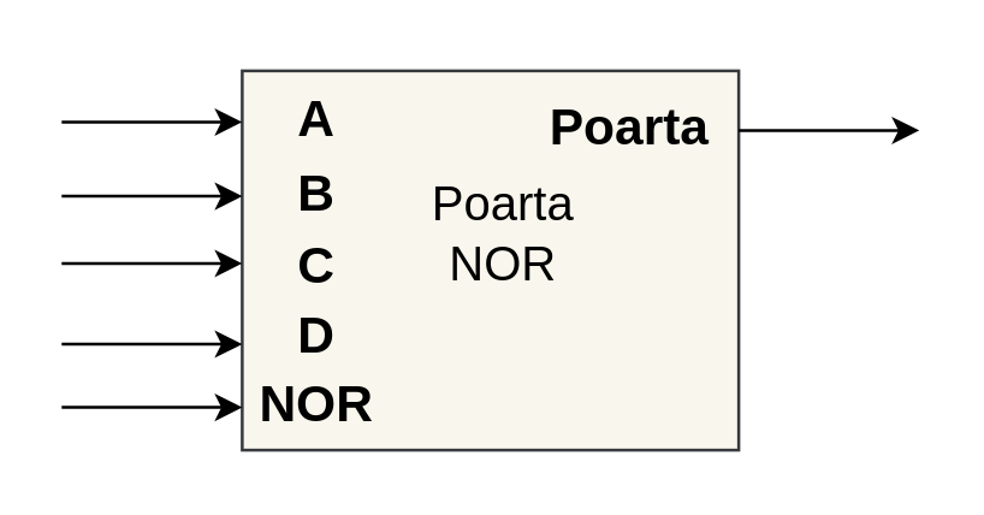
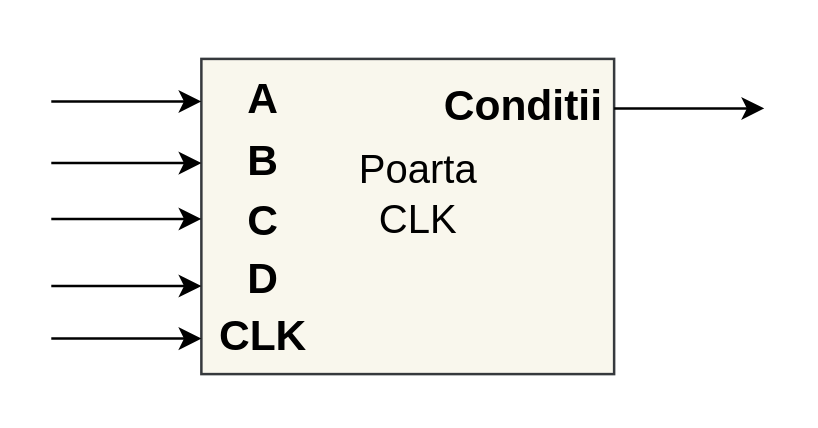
- <mxCell id="8" value="&lt;font color=&quot;#000000&quot;&gt;&lt;span style=&quot;font-size: 17px;&quot;&gt;&lt;b&gt;Poarta&lt;/b&gt;&lt;/span&gt;&lt;/font&gt;" style="text;html=1;strokeColor=none;fillColor=none;align=center;verticalAlign=middle;whiteSpace=wrap;rounded=0;" vertex="1" parent="1"><mxGeometry x="184" y="23" width="50" height="40" as="geometry" /></mxCell>
+ <mxCell id="8" value="&lt;font color=&quot;#000000&quot;&gt;&lt;span style=&quot;font-size: 17px;&quot;&gt;&lt;b&gt;Conditii&lt;/b&gt;&lt;/span&gt;&lt;/font&gt;" style="text;html=1;strokeColor=none;fillColor=none;align=center;verticalAlign=middle;whiteSpace=wrap;rounded=0;" vertex="1" parent="1"><mxGeometry x="184" y="23" width="50" height="40" as="geometry" /></mxCell>
- <mxCell id="7" value="&lt;font color=&quot;#000000&quot;&gt;&lt;span style=&quot;font-size: 16px;&quot;&gt;Poarta NOR&lt;br&gt;&lt;/span&gt;&lt;/font&gt;" style="text;html=1;strokeColor=none;fillColor=none;align=center;verticalAlign=middle;whiteSpace=wrap;rounded=0;" vertex="1" parent="1"><mxGeometry x="125" y="29" width="84" height="96" as="geometry" /></mxCell>
+ <mxCell id="7" value="&lt;font color=&quot;#000000&quot;&gt;&lt;span style=&quot;font-size: 16px;&quot;&gt;Poarta CLK&lt;br&gt;&lt;/span&gt;&lt;/font&gt;" style="text;html=1;strokeColor=none;fillColor=none;align=center;verticalAlign=middle;whiteSpace=wrap;rounded=0;" vertex="1" parent="1"><mxGeometry x="125" y="29" width="84" height="96" as="geometry" /></mxCell>
- <mxCell id="14" value="&lt;font color=&quot;#000000&quot;&gt;&lt;span style=&quot;font-size: 17px;&quot;&gt;&lt;b&gt;NOR&lt;/b&gt;&lt;/span&gt;&lt;/font&gt;" style="text;html=1;strokeColor=none;fillColor=none;align=center;verticalAlign=middle;whiteSpace=wrap;rounded=0;" vertex="1" parent="1"><mxGeometry x="85" y="125" width="40" height="20" as="geometry" /></mxCell>
+ <mxCell id="14" value="&lt;font color=&quot;#000000&quot;&gt;&lt;span style=&quot;font-size: 17px;&quot;&gt;&lt;b&gt;CLK&lt;/b&gt;&lt;/span&gt;&lt;/font&gt;" style="text;html=1;strokeColor=none;fillColor=none;align=center;verticalAlign=middle;whiteSpace=wrap;rounded=0;" vertex="1" parent="1"><mxGeometry x="85" y="125" width="40" height="20" as="geometry" /></mxCell>
